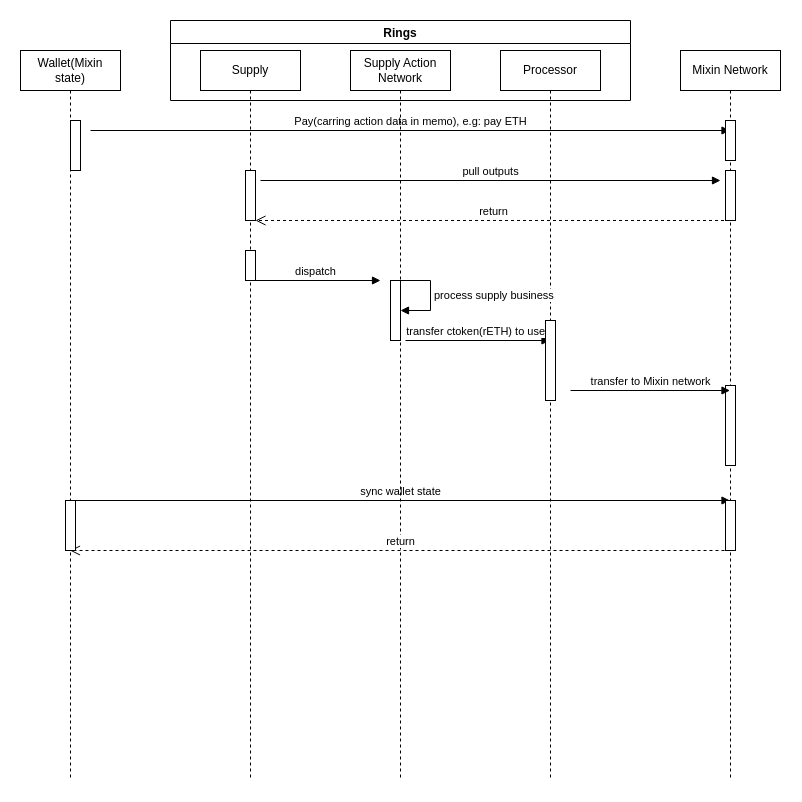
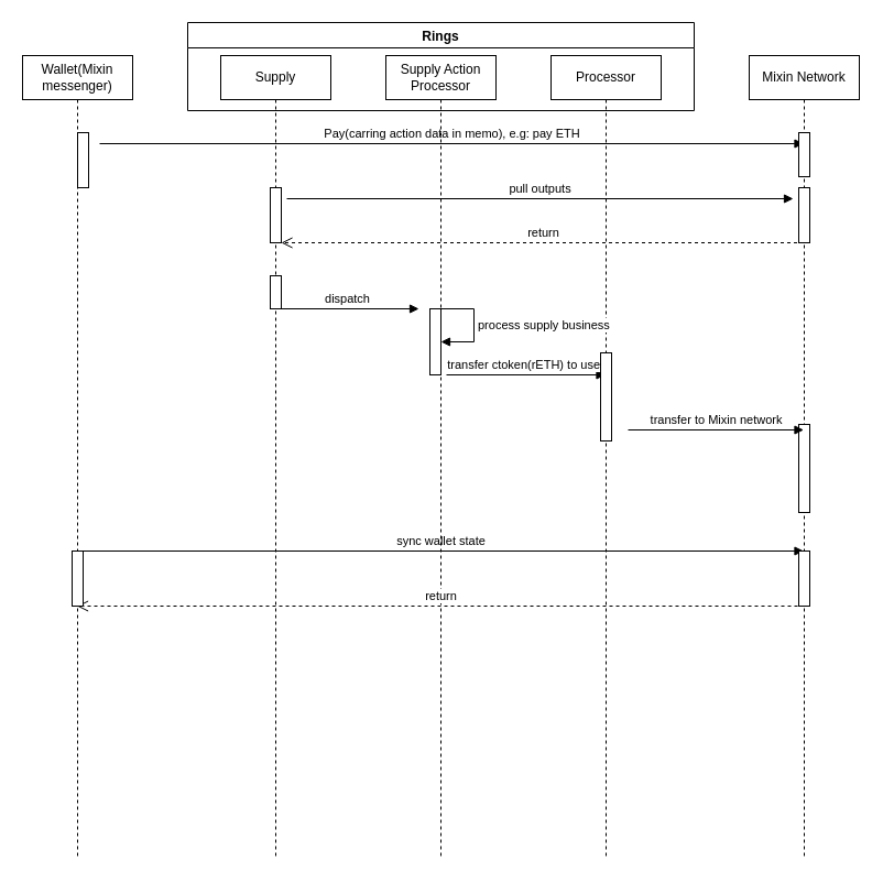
- <mxCell id="2" value="Wallet(Mixin state)" style="shape=umlLifeline;perimeter=lifelinePerimeter;whiteSpace=wrap;html=1;container=1;collapsible=0;recursiveResize=0;outlineConnect=0;" parent="1" vertex="1"><mxGeometry x="20" y="50" width="100" height="730" as="geometry" /></mxCell>
+ <mxCell id="2" value="Wallet(Mixin messenger)" style="shape=umlLifeline;perimeter=lifelinePerimeter;whiteSpace=wrap;html=1;container=1;collapsible=0;recursiveResize=0;outlineConnect=0;" parent="1" vertex="1"><mxGeometry x="20" y="50" width="100" height="730" as="geometry" /></mxCell>
- <mxCell id="19" value="Supply Action Network" style="shape=umlLifeline;perimeter=lifelinePerimeter;whiteSpace=wrap;html=1;container=1;collapsible=0;recursiveResize=0;outlineConnect=0;" parent="1" vertex="1"><mxGeometry x="350" y="50" width="100" height="730" as="geometry" /></mxCell>
+ <mxCell id="19" value="Supply Action Processor" style="shape=umlLifeline;perimeter=lifelinePerimeter;whiteSpace=wrap;html=1;container=1;collapsible=0;recursiveResize=0;outlineConnect=0;" parent="1" vertex="1"><mxGeometry x="350" y="50" width="100" height="730" as="geometry" /></mxCell>
